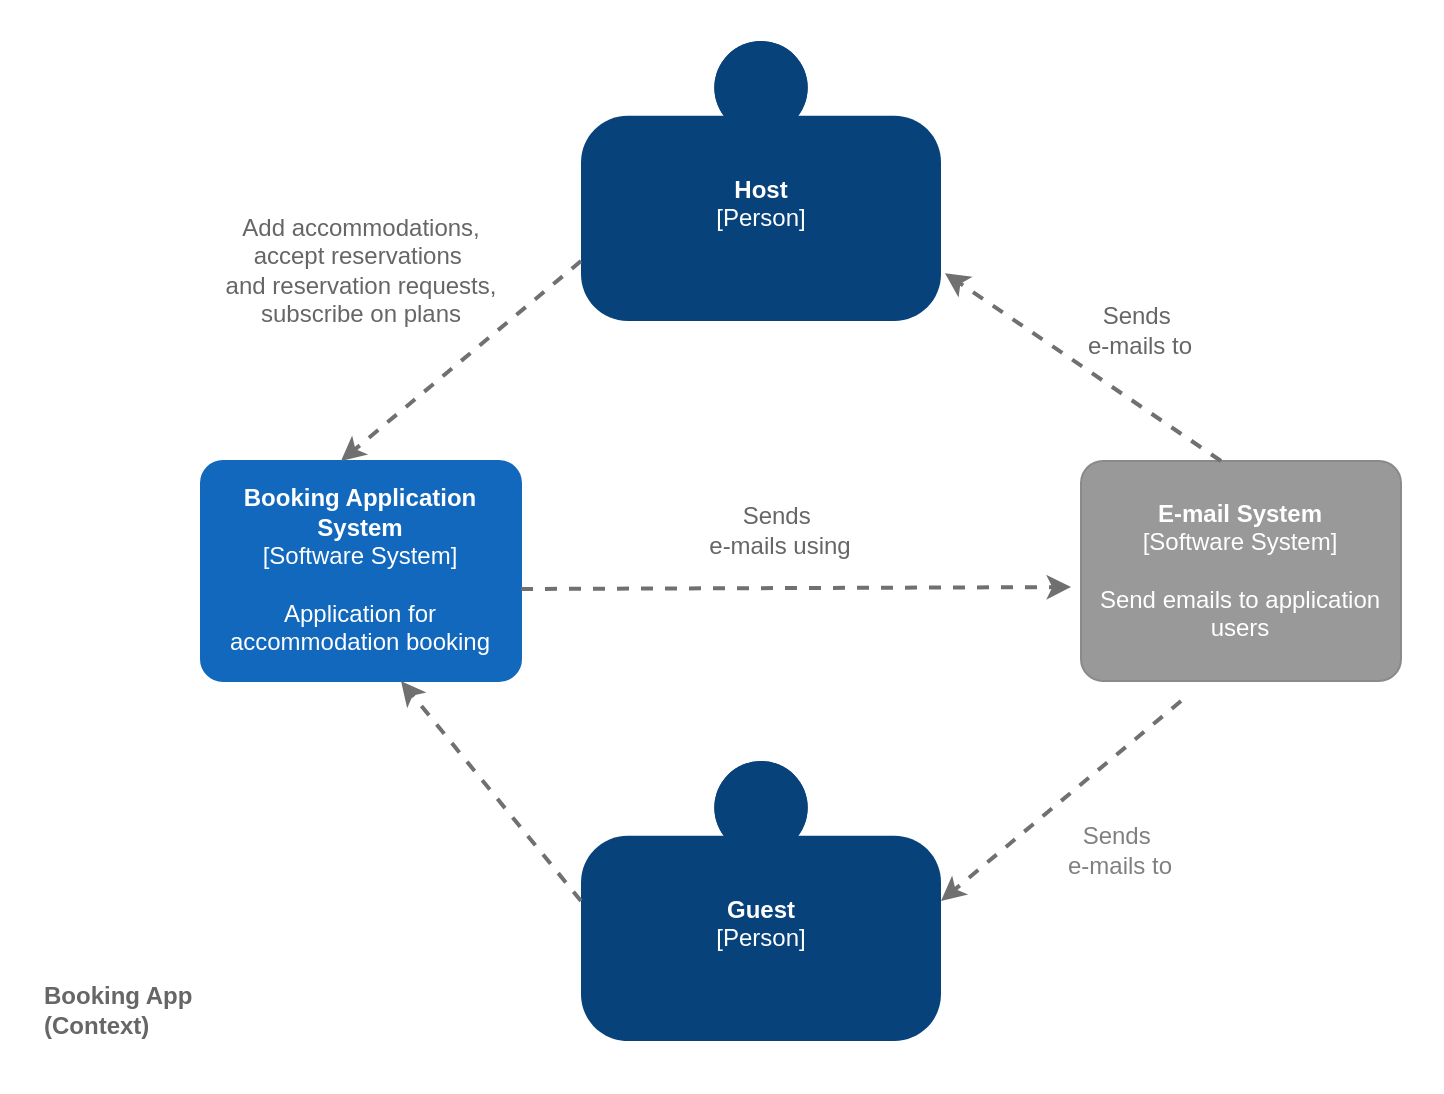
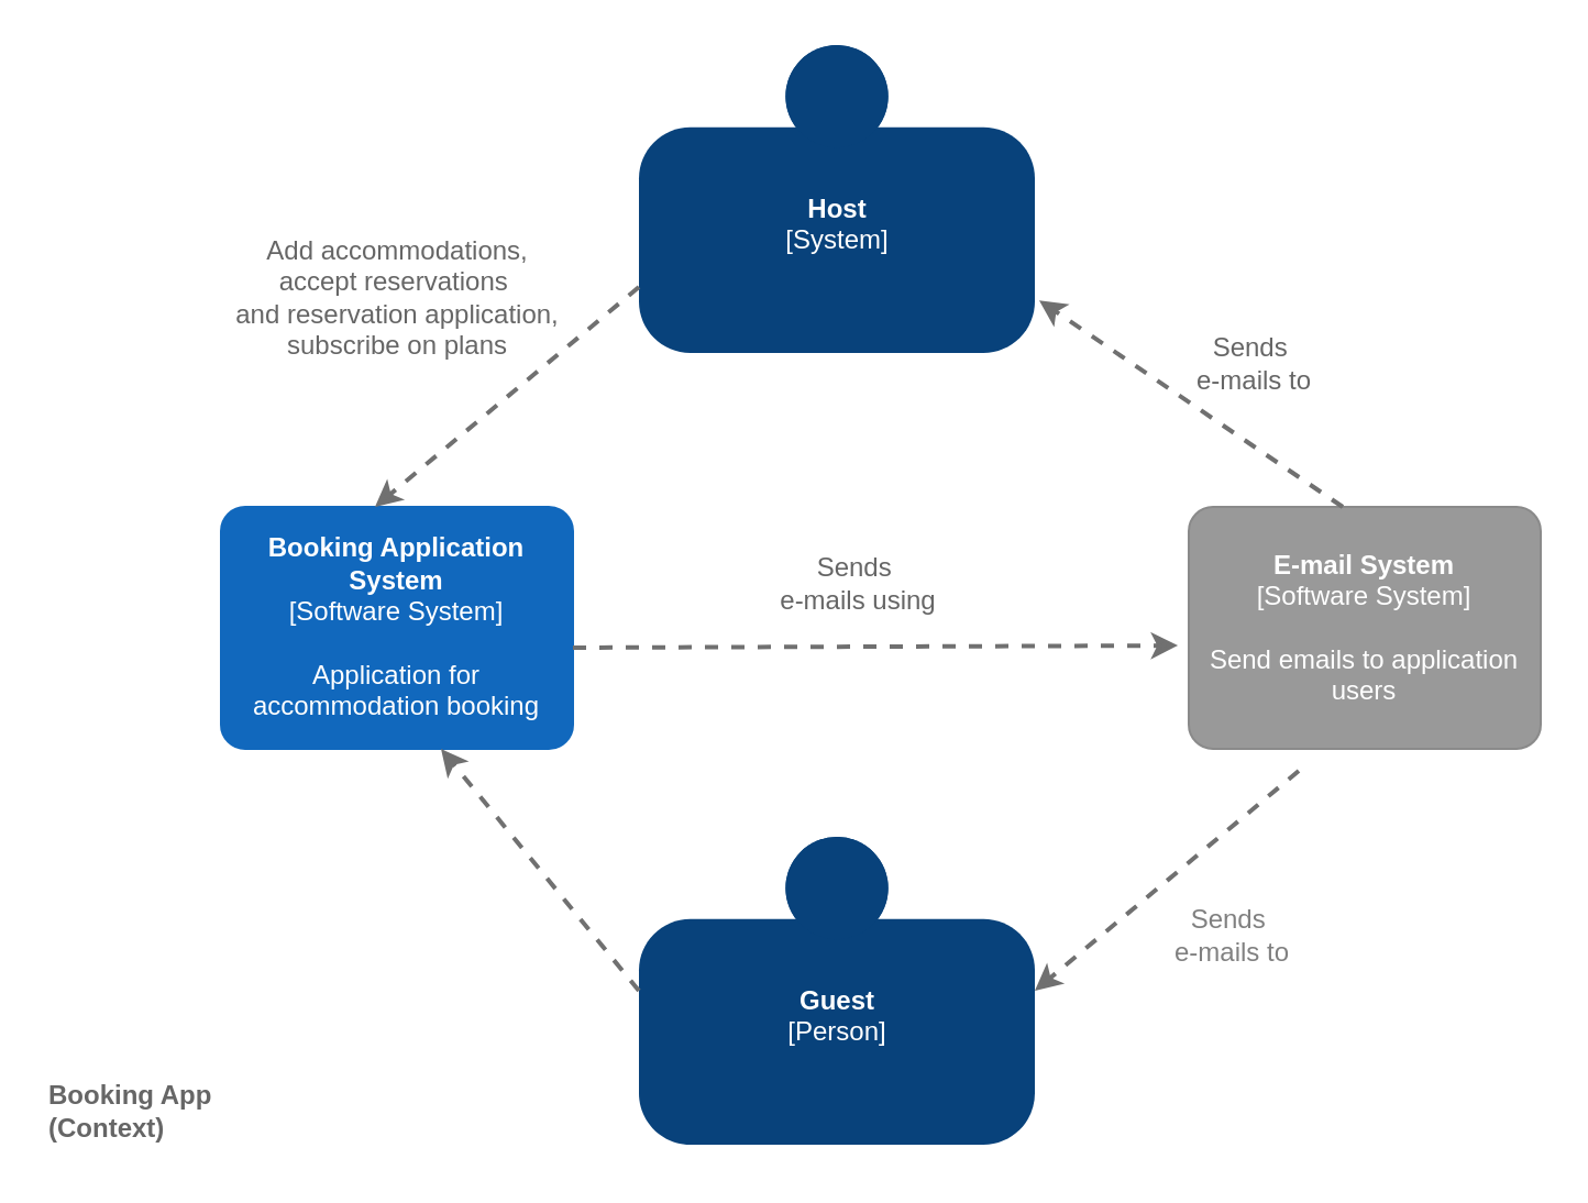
- <mxCell id="6" value="&lt;b&gt;Host&lt;/b&gt;&lt;div&gt;[Person]&lt;/div&gt;&lt;br&gt;&lt;div&gt;&lt;/div&gt;" style="html=1;dashed=0;whitespace=wrap;fillColor=#08427b;strokeColor=none;fontColor=#ffffff;shape=mxgraph.c4.person;align=center;metaEdit=1;points=[[0.5,0,0],[1,0.5,0],[1,0.75,0],[0.75,1,0],[0.5,1,0],[0.25,1,0],[0,0.75,0],[0,0.5,0]];metaData={&quot;c4Type&quot;:{&quot;editable&quot;:false}};" vertex="1" parent="1"><mxGeometry x="290" y="20" width="180" height="140" as="geometry" /></mxCell>
+ <mxCell id="6" value="&lt;b&gt;Host&lt;/b&gt;&lt;div&gt;[System]&lt;/div&gt;&lt;br&gt;&lt;div&gt;&lt;/div&gt;" style="html=1;dashed=0;whitespace=wrap;fillColor=#08427b;strokeColor=none;fontColor=#ffffff;shape=mxgraph.c4.person;align=center;metaEdit=1;points=[[0.5,0,0],[1,0.5,0],[1,0.75,0],[0.75,1,0],[0.5,1,0],[0.25,1,0],[0,0.75,0],[0,0.5,0]];metaData={&quot;c4Type&quot;:{&quot;editable&quot;:false}};" vertex="1" parent="1"><mxGeometry x="290" y="20" width="180" height="140" as="geometry" /></mxCell>
- <mxCell id="14" value="&lt;font color=&quot;#666666&quot;&gt;Add accommodations,&lt;br&gt;accept reservations&amp;nbsp;&lt;/font&gt;&lt;div&gt;&lt;font color=&quot;#666666&quot;&gt;and reservation requests,&lt;/font&gt;&lt;/div&gt;&lt;div&gt;&lt;font color=&quot;#666666&quot;&gt;subscribe on plans&lt;/font&gt;&lt;/div&gt;" style="text;html=1;align=center;verticalAlign=middle;resizable=0;points=[];autosize=1;strokeColor=none;fillColor=none;" vertex="1" parent="1"><mxGeometry x="100" y="100" width="160" height="70" as="geometry" /></mxCell>
+ <mxCell id="14" value="&lt;font color=&quot;#666666&quot;&gt;Add accommodations,&lt;br&gt;accept reservations&amp;nbsp;&lt;/font&gt;&lt;div&gt;&lt;font color=&quot;#666666&quot;&gt;and reservation application,&lt;/font&gt;&lt;/div&gt;&lt;div&gt;&lt;font color=&quot;#666666&quot;&gt;subscribe on plans&lt;/font&gt;&lt;/div&gt;" style="text;html=1;align=center;verticalAlign=middle;resizable=0;points=[];autosize=1;strokeColor=none;fillColor=none;" vertex="1" parent="1"><mxGeometry x="100" y="100" width="160" height="70" as="geometry" /></mxCell>
